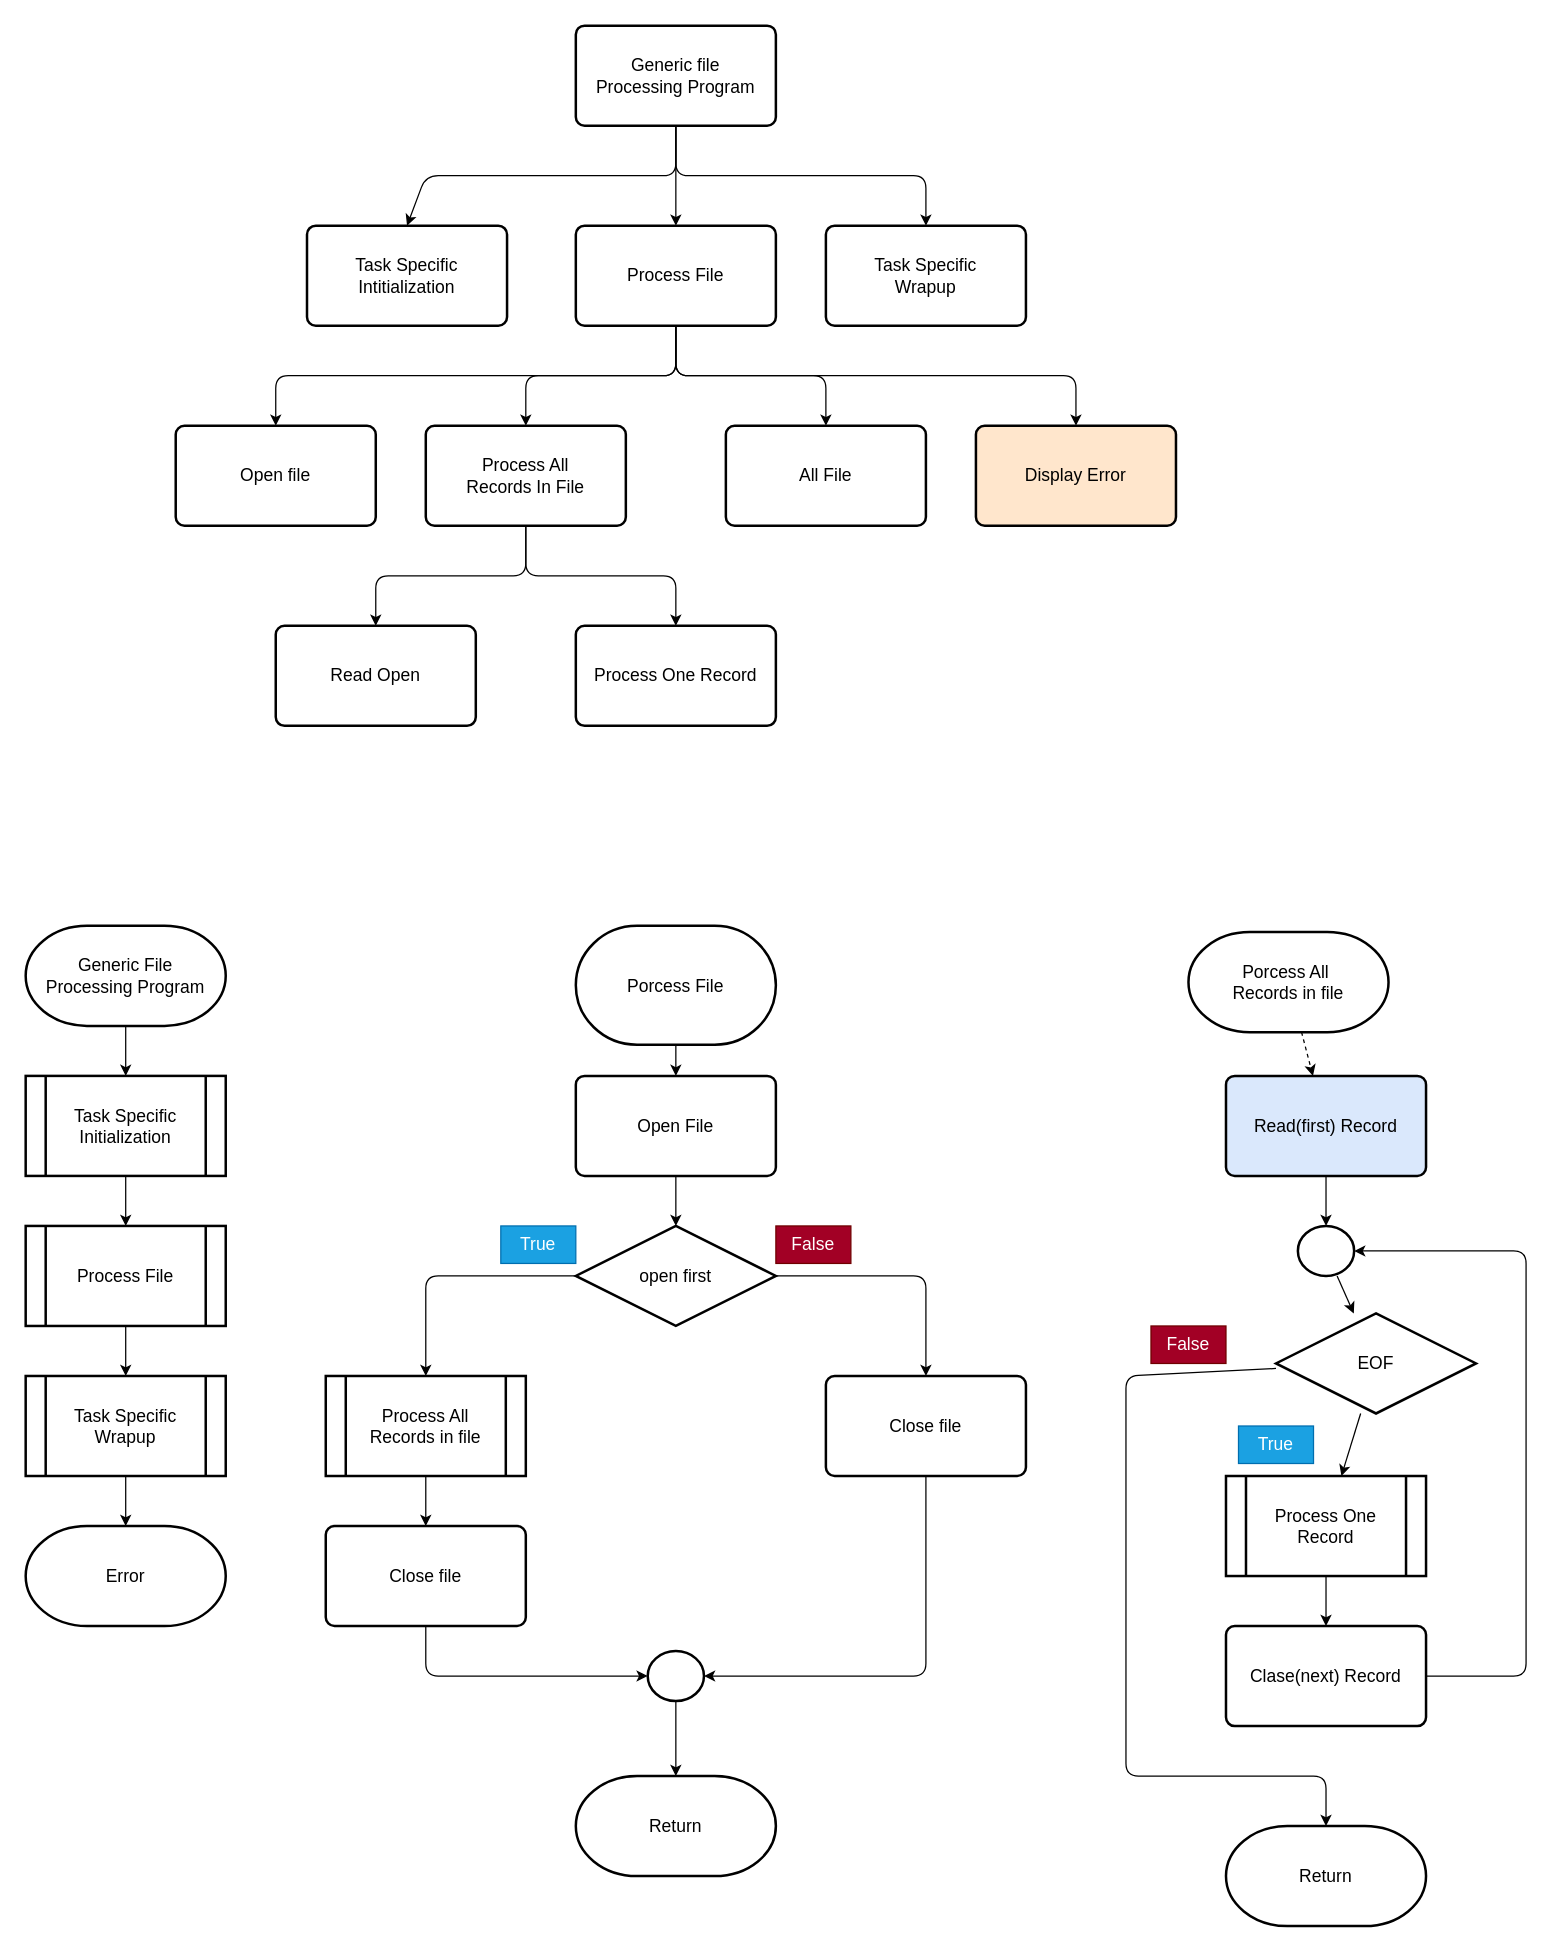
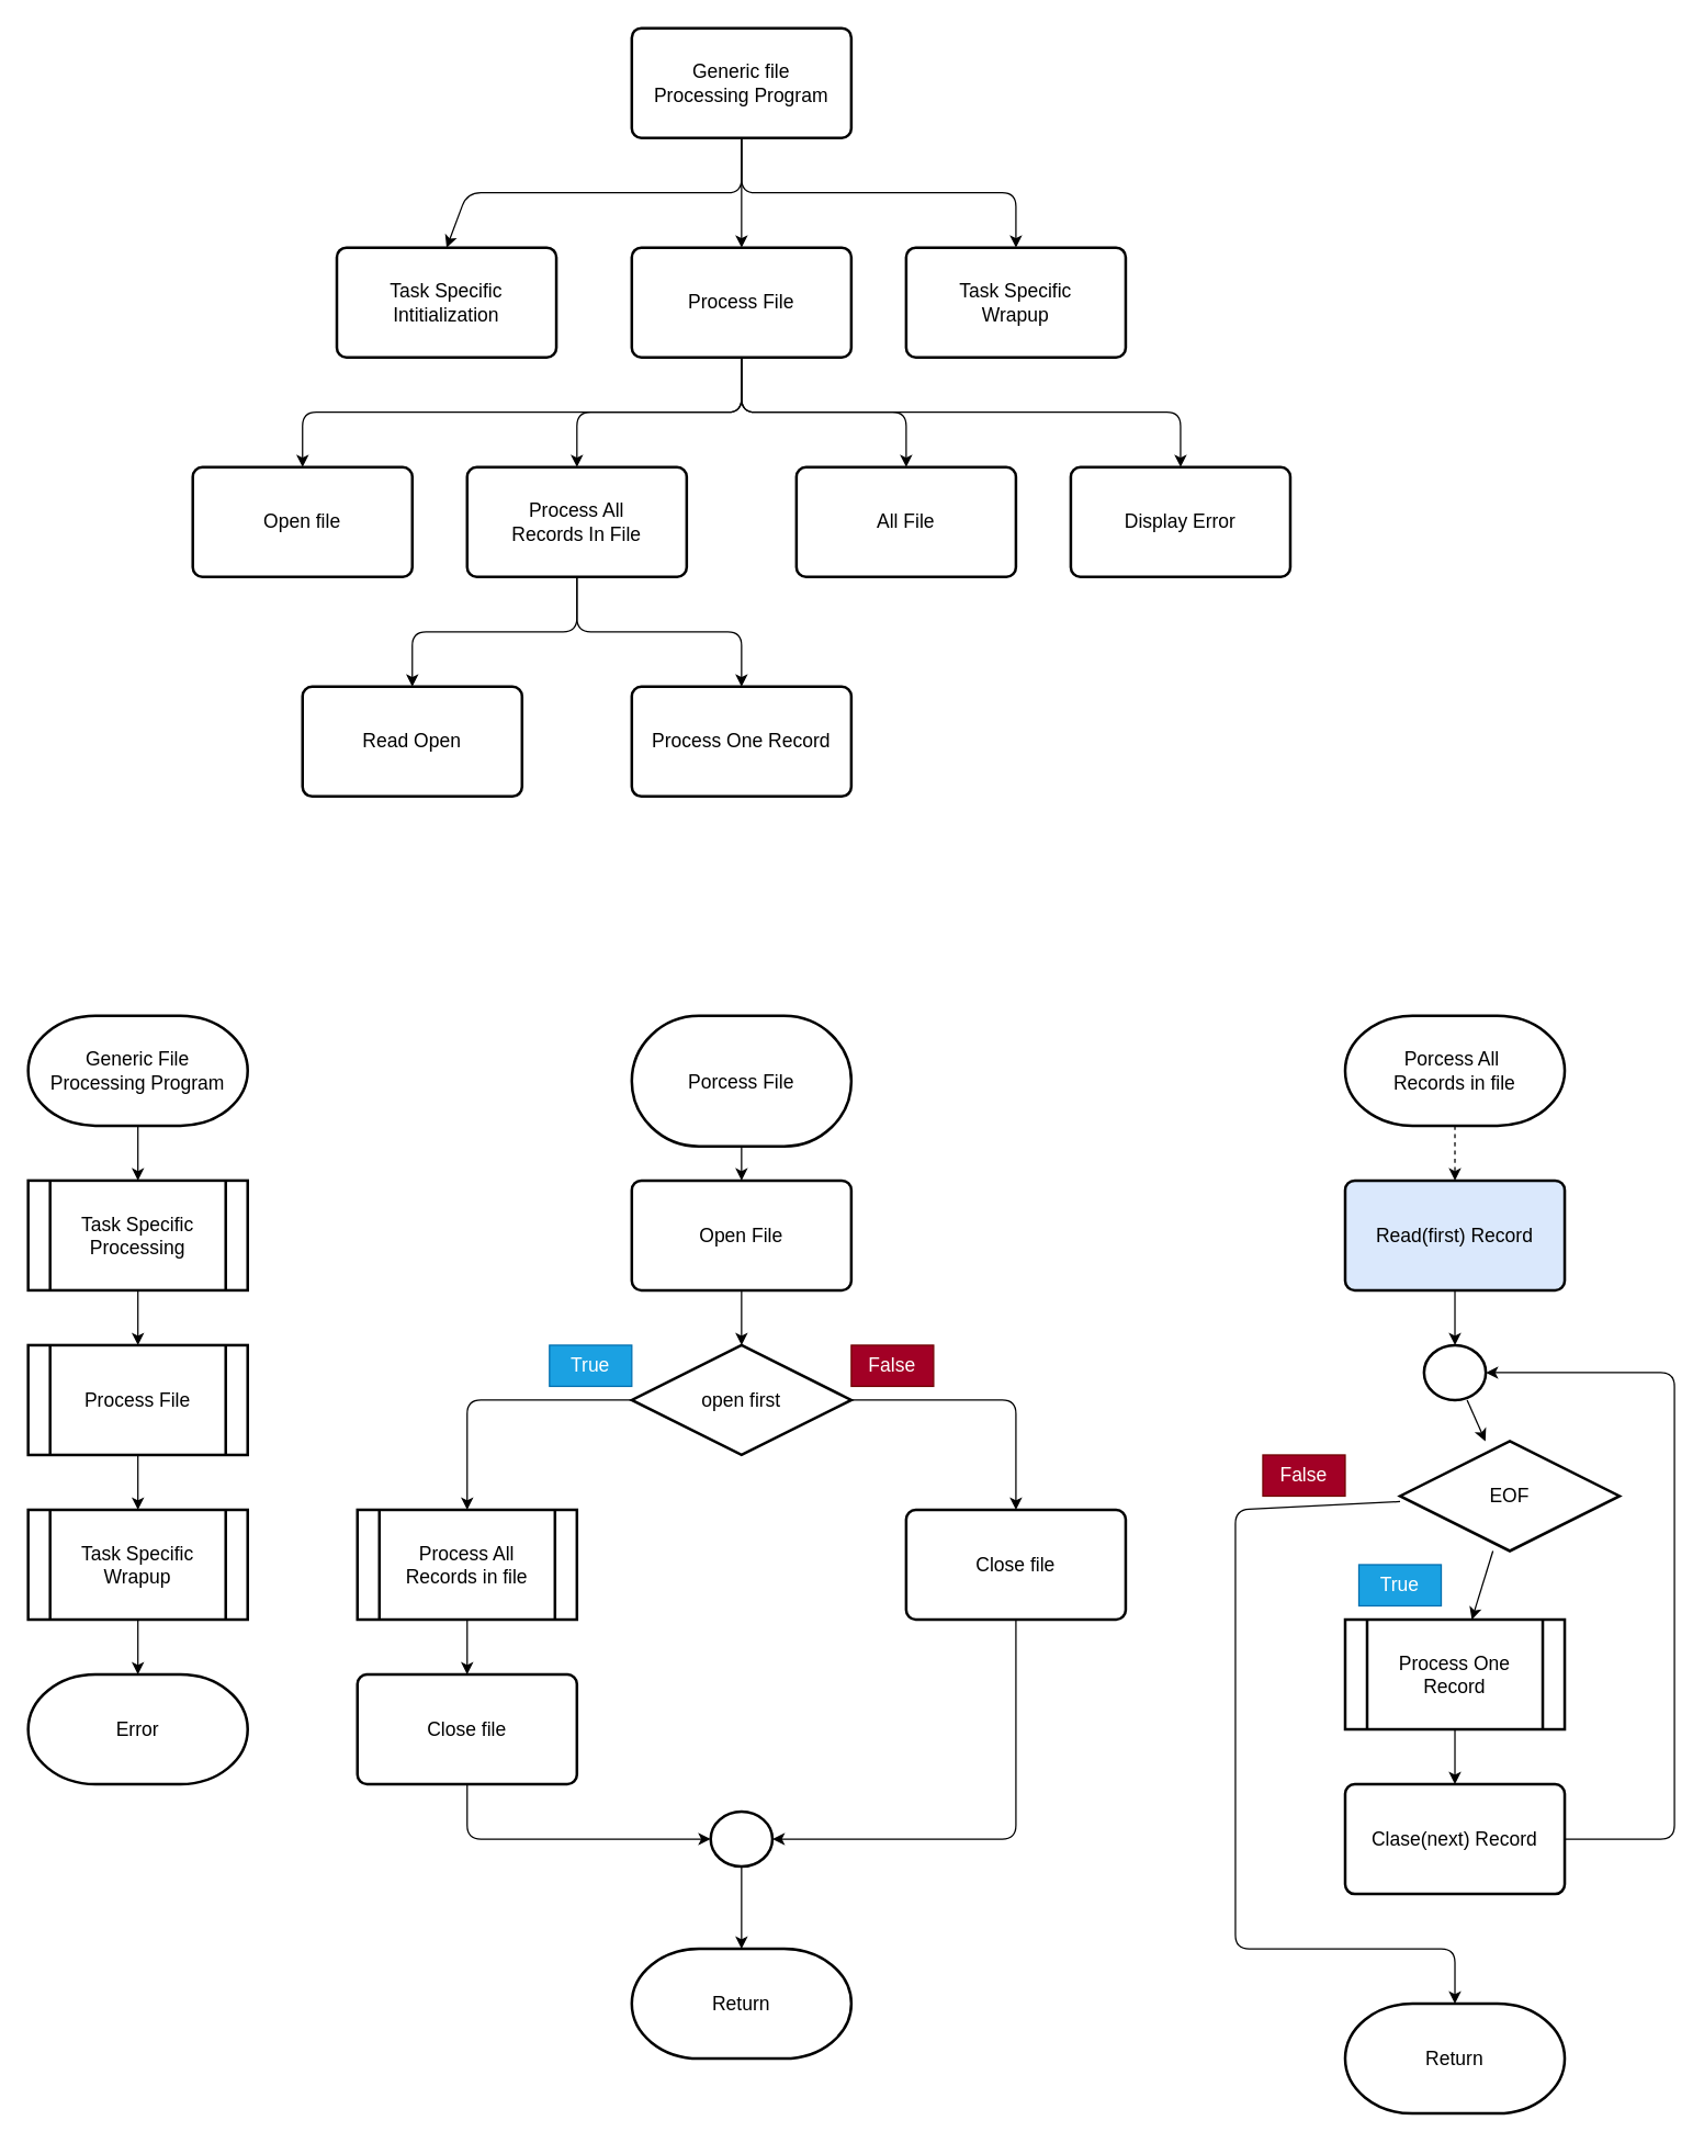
- <mxCell id="17" value="&lt;span style=&quot;font-size: 14px;&quot;&gt;Display Error&lt;br&gt;&lt;/span&gt;" style="rounded=1;whiteSpace=wrap;html=1;absoluteArcSize=1;arcSize=14;strokeWidth=2;fillColor=#ffe6cc;" vertex="1" parent="1"><mxGeometry x="780" y="340" width="160" height="80" as="geometry" /></mxCell>
+ <mxCell id="17" value="&lt;span style=&quot;font-size: 14px;&quot;&gt;Display Error&lt;br&gt;&lt;/span&gt;" style="rounded=1;whiteSpace=wrap;html=1;absoluteArcSize=1;arcSize=14;strokeWidth=2;" vertex="1" parent="1"><mxGeometry x="780" y="340" width="160" height="80" as="geometry" /></mxCell>
- <mxCell id="47" value="Porcess All&amp;nbsp;&lt;br&gt;Records in file" style="strokeWidth=2;html=1;shape=mxgraph.flowchart.terminator;whiteSpace=wrap;fontSize=14;" vertex="1" parent="1"><mxGeometry x="950" y="745" width="160" height="80" as="geometry" /></mxCell>
+ <mxCell id="47" value="Porcess All&amp;nbsp;&lt;br&gt;Records in file" style="strokeWidth=2;html=1;shape=mxgraph.flowchart.terminator;whiteSpace=wrap;fontSize=14;" vertex="1" parent="1"><mxGeometry x="980" y="740" width="160" height="80" as="geometry" /></mxCell>
- <mxCell id="24" value="Task Specific Initialization" style="shape=process;whiteSpace=wrap;html=1;backgroundOutline=1;fontSize=14;strokeWidth=2;" vertex="1" parent="1"><mxGeometry x="20" y="860" width="160" height="80" as="geometry" /></mxCell>
+ <mxCell id="24" value="Task Specific Processing" style="shape=process;whiteSpace=wrap;html=1;backgroundOutline=1;fontSize=14;strokeWidth=2;" vertex="1" parent="1"><mxGeometry x="20" y="860" width="160" height="80" as="geometry" /></mxCell>
